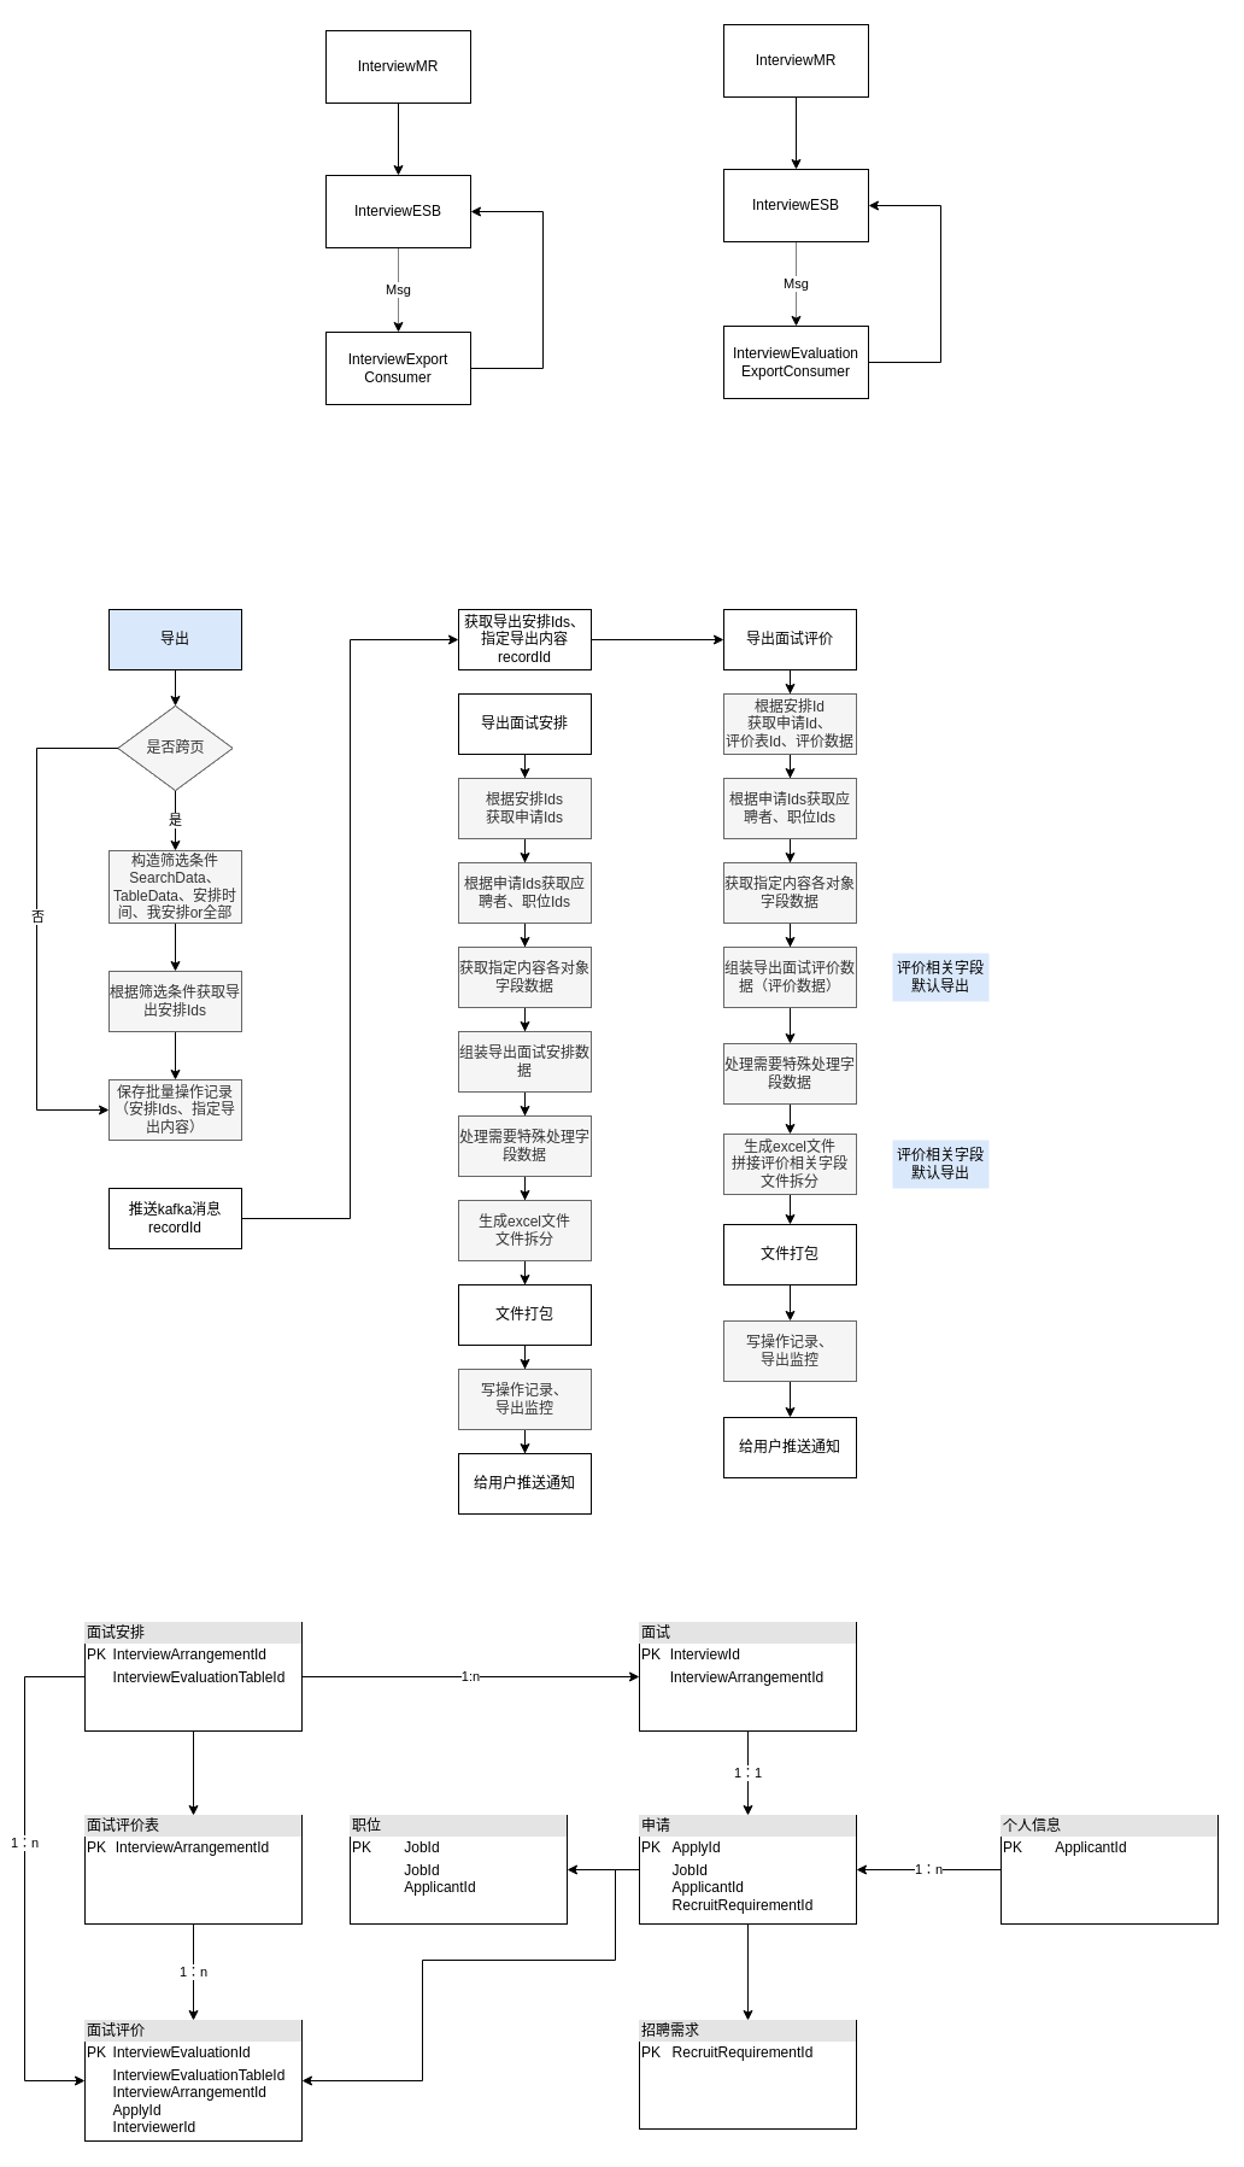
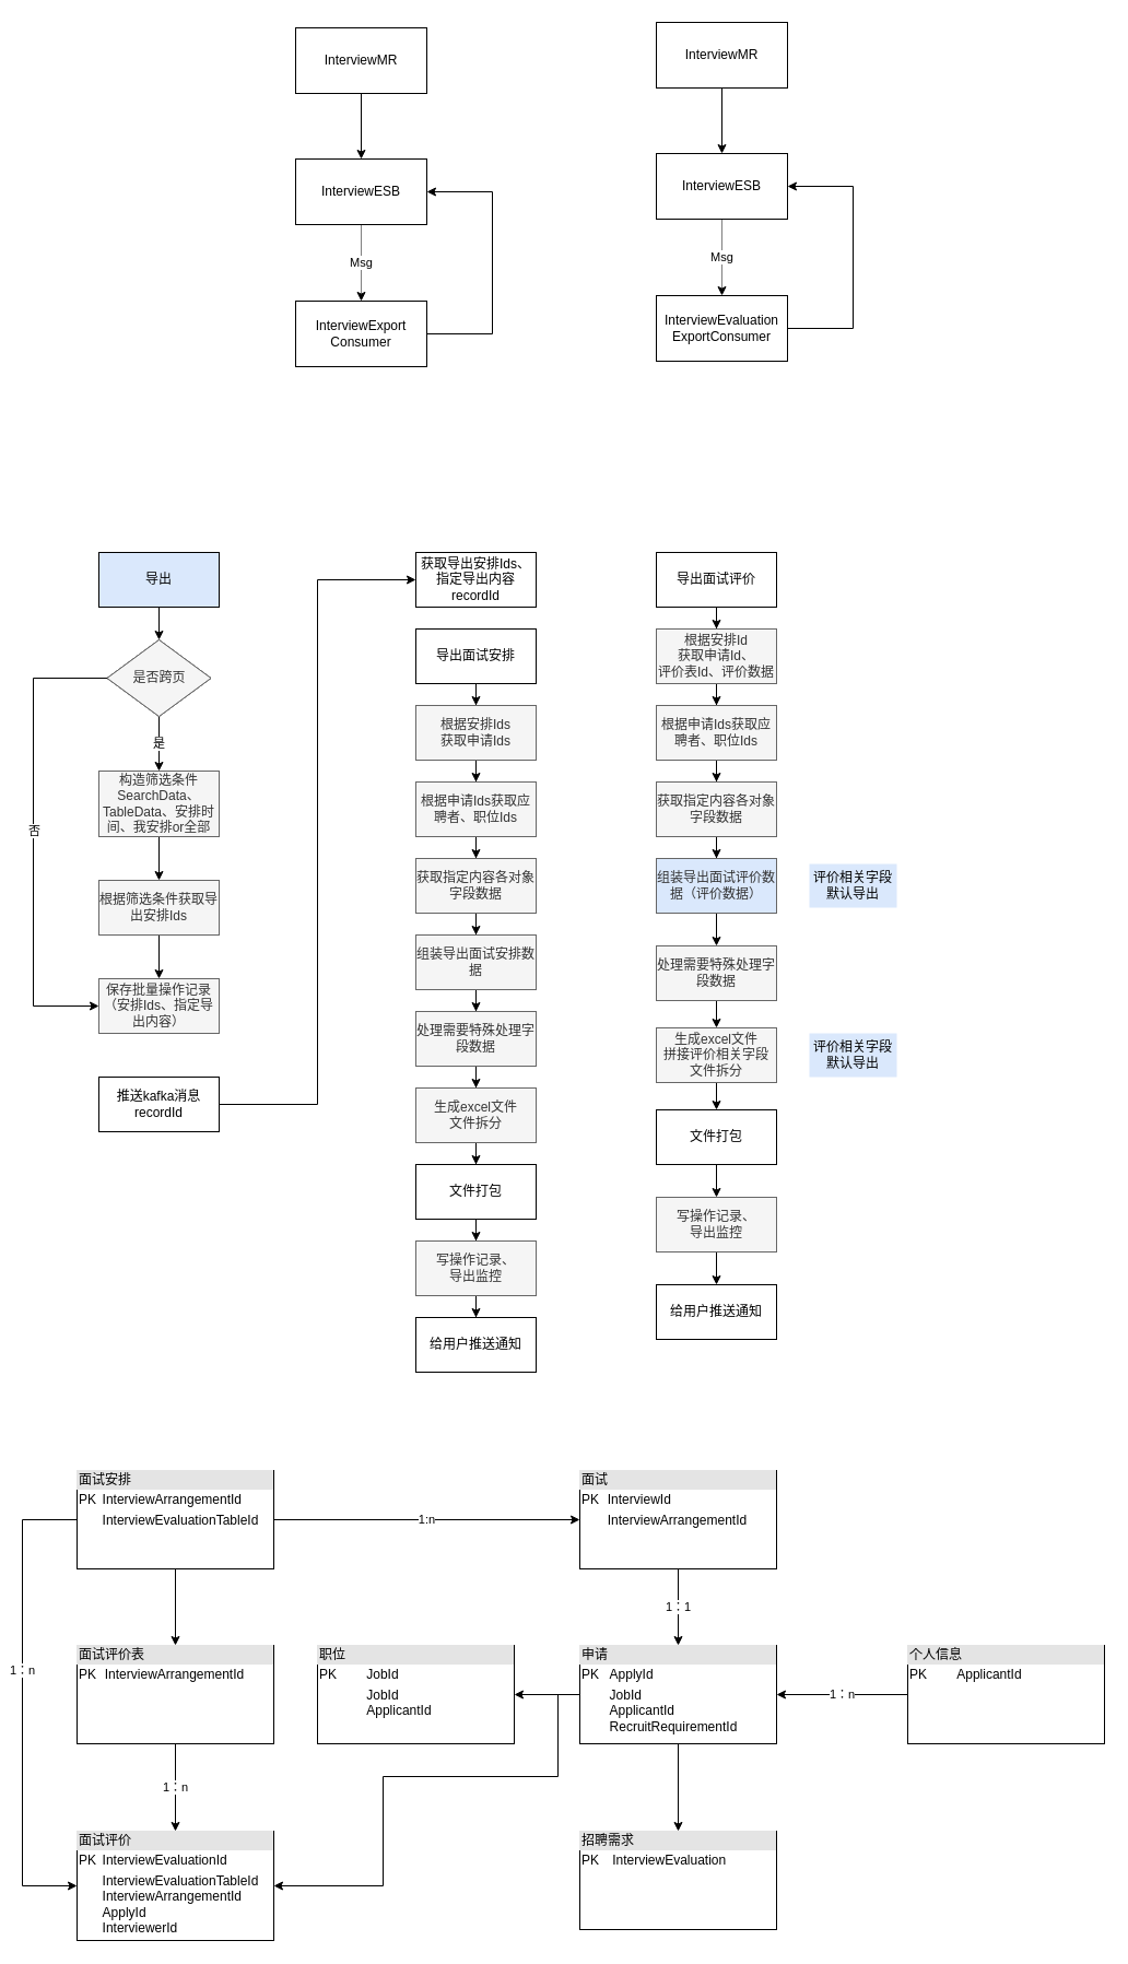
- <mxCell id="27" style="edgeStyle=orthogonalEdgeStyle;rounded=0;orthogonalLoop=1;jettySize=auto;html=1;entryX=0;entryY=0.5;entryDx=0;entryDy=0;" parent="1" source="28" target="46" edge="1"><mxGeometry relative="1" as="geometry" /></mxCell>
- <mxCell id="50" value="组装导出面试评价数据（评价数据）" style="rounded=0;whiteSpace=wrap;html=1;fillColor=#f5f5f5;fontColor=#333333;strokeColor=#666666;" parent="1" vertex="1"><mxGeometry x="600" y="785" width="110" height="50" as="geometry" /></mxCell>
+ <mxCell id="50" value="组装导出面试评价数据（评价数据）" style="rounded=0;whiteSpace=wrap;html=1;fillColor=#dae8fc;fontColor=#333333;strokeColor=#666666;" parent="1" vertex="1"><mxGeometry x="600" y="785" width="110" height="50" as="geometry" /></mxCell>
- <mxCell id="86" value="&lt;div style=&quot;box-sizing: border-box ; width: 100% ; background: #e4e4e4 ; padding: 2px&quot;&gt;招聘需求&lt;/div&gt;&lt;table style=&quot;width: 100% ; font-size: 1em&quot; cellpadding=&quot;2&quot; cellspacing=&quot;0&quot;&gt;&lt;tbody&gt;&lt;tr&gt;&lt;td&gt;PK&lt;/td&gt;&lt;td&gt;RecruitRequirementId&lt;/td&gt;&lt;/tr&gt;&lt;tr&gt;&lt;td&gt;&lt;br&gt;&lt;/td&gt;&lt;td&gt;&lt;br&gt;&lt;/td&gt;&lt;/tr&gt;&lt;tr&gt;&lt;td&gt;&lt;/td&gt;&lt;td&gt;&lt;br&gt;&lt;/td&gt;&lt;/tr&gt;&lt;/tbody&gt;&lt;/table&gt;" style="verticalAlign=top;align=left;overflow=fill;html=1;" vertex="1" parent="1"><mxGeometry x="530" y="1675" width="180" height="90" as="geometry" /></mxCell>
+ <mxCell id="86" value="&lt;div style=&quot;box-sizing: border-box ; width: 100% ; background: #e4e4e4 ; padding: 2px&quot;&gt;招聘需求&lt;/div&gt;&lt;table style=&quot;width: 100% ; font-size: 1em&quot; cellpadding=&quot;2&quot; cellspacing=&quot;0&quot;&gt;&lt;tbody&gt;&lt;tr&gt;&lt;td&gt;PK&lt;/td&gt;&lt;td&gt;InterviewEvaluation&lt;/td&gt;&lt;/tr&gt;&lt;tr&gt;&lt;td&gt;&lt;br&gt;&lt;/td&gt;&lt;td&gt;&lt;br&gt;&lt;/td&gt;&lt;/tr&gt;&lt;tr&gt;&lt;td&gt;&lt;/td&gt;&lt;td&gt;&lt;br&gt;&lt;/td&gt;&lt;/tr&gt;&lt;/tbody&gt;&lt;/table&gt;" style="verticalAlign=top;align=left;overflow=fill;html=1;" vertex="1" parent="1"><mxGeometry x="530" y="1675" width="180" height="90" as="geometry" /></mxCell>
